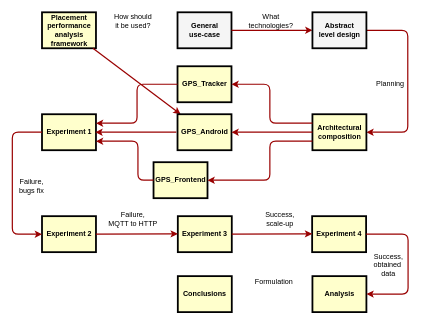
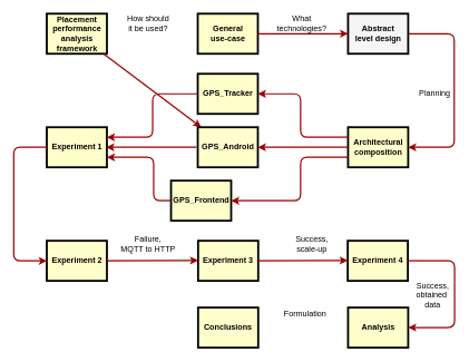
- <mxCell id="2" value="General &#10;use-case" style="whiteSpace=wrap;align=center;verticalAlign=middle;fontStyle=1;strokeWidth=3;fillColor=#f5f5f5;" parent="1" vertex="1"><mxGeometry x="295.5" y="20" width="90" height="60" as="geometry" /></mxCell>
+ <mxCell id="2" value="General &#10;use-case" style="whiteSpace=wrap;align=center;verticalAlign=middle;fontStyle=1;strokeWidth=3;fillColor=#FFFFCC" parent="1" vertex="1"><mxGeometry x="295.5" y="20" width="90" height="60" as="geometry" /></mxCell>
- <mxCell id="24" value="Failure,&lt;br&gt;bugs fix" style="text;html=1;align=center;verticalAlign=middle;resizable=0;points=[];autosize=1;" vertex="1" parent="1"><mxGeometry x="22" y="295" width="60" height="30" as="geometry" /></mxCell>
